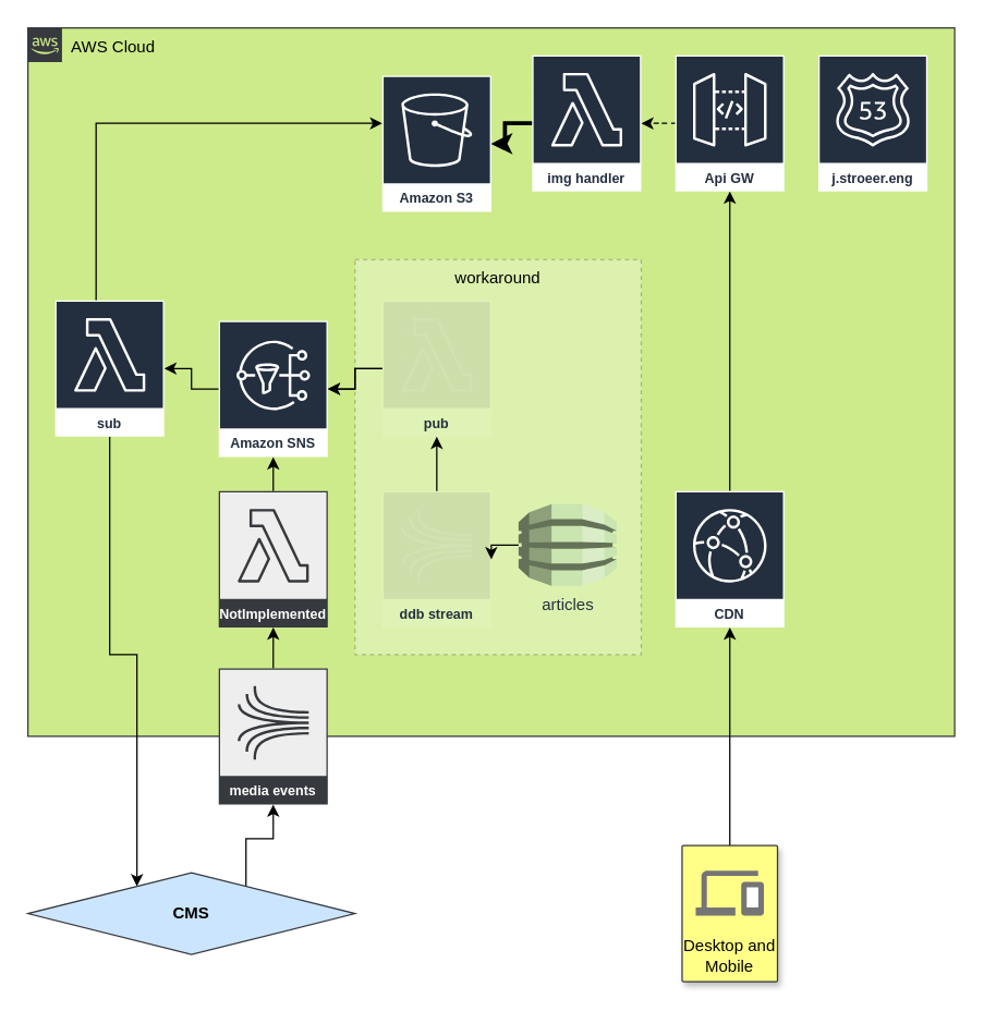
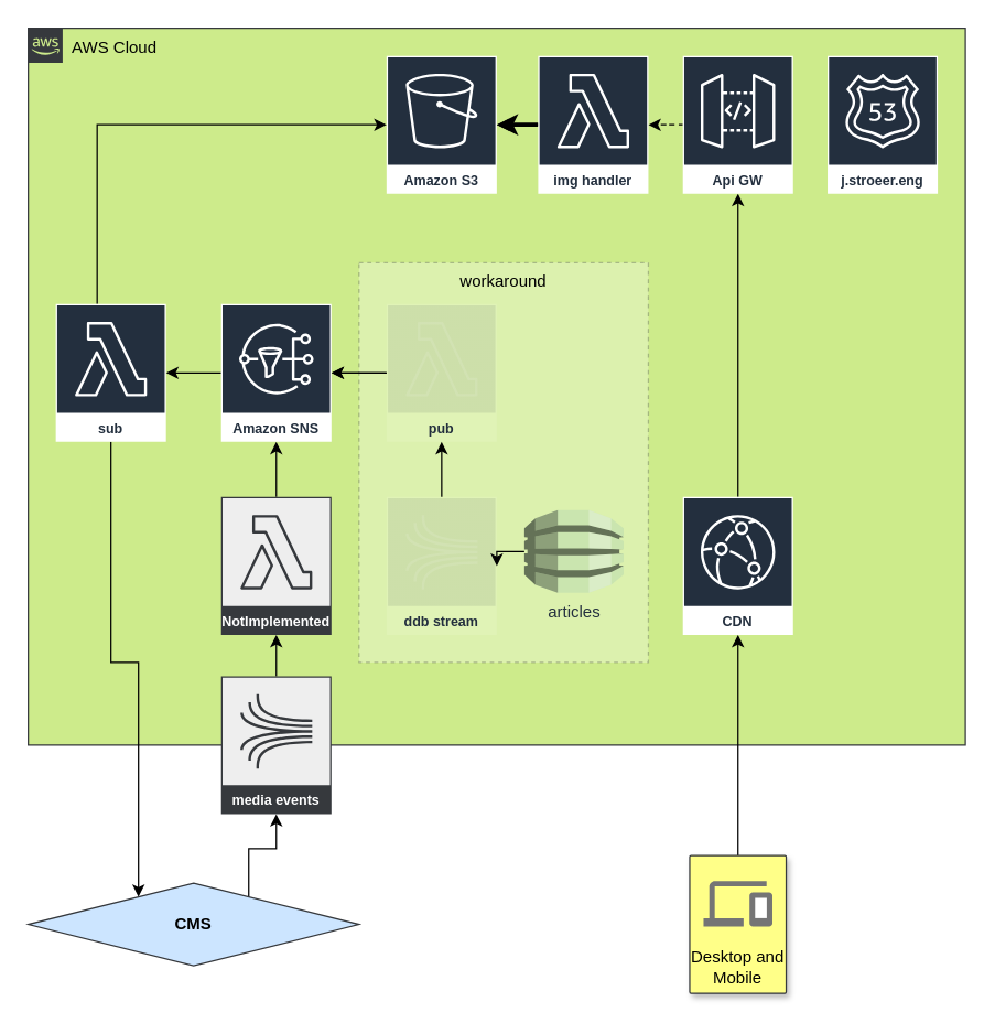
- <mxCell id="12" value="Amazon S3" style="outlineConnect=0;fontColor=#232F3E;gradientColor=none;strokeColor=#ffffff;fillColor=#232F3E;dashed=0;verticalLabelPosition=middle;verticalAlign=bottom;align=center;html=1;whiteSpace=wrap;fontSize=10;fontStyle=1;spacing=3;shape=mxgraph.aws4.productIcon;prIcon=mxgraph.aws4.s3;" parent="1" vertex="1"><mxGeometry x="280" y="55" width="80" height="100" as="geometry" /></mxCell>
+ <mxCell id="12" value="Amazon S3" style="outlineConnect=0;fontColor=#232F3E;gradientColor=none;strokeColor=#ffffff;fillColor=#232F3E;dashed=0;verticalLabelPosition=middle;verticalAlign=bottom;align=center;html=1;whiteSpace=wrap;fontSize=10;fontStyle=1;spacing=3;shape=mxgraph.aws4.productIcon;prIcon=mxgraph.aws4.s3;" parent="1" vertex="1"><mxGeometry x="280" y="40" width="80" height="100" as="geometry" /></mxCell>
- <mxCell id="21" value="Amazon SNS" style="outlineConnect=0;fontColor=#232F3E;gradientColor=none;strokeColor=#ffffff;fillColor=#232F3E;dashed=0;verticalLabelPosition=middle;verticalAlign=bottom;align=center;html=1;whiteSpace=wrap;fontSize=10;fontStyle=1;spacing=3;shape=mxgraph.aws4.productIcon;prIcon=mxgraph.aws4.sns;" parent="1" vertex="1"><mxGeometry x="160" y="235" width="80" height="100" as="geometry" /></mxCell>
+ <mxCell id="21" value="Amazon SNS" style="outlineConnect=0;fontColor=#232F3E;gradientColor=none;strokeColor=#ffffff;fillColor=#232F3E;dashed=0;verticalLabelPosition=middle;verticalAlign=bottom;align=center;html=1;whiteSpace=wrap;fontSize=10;fontStyle=1;spacing=3;shape=mxgraph.aws4.productIcon;prIcon=mxgraph.aws4.sns;" parent="1" vertex="1"><mxGeometry x="160" y="220" width="80" height="100" as="geometry" /></mxCell>
